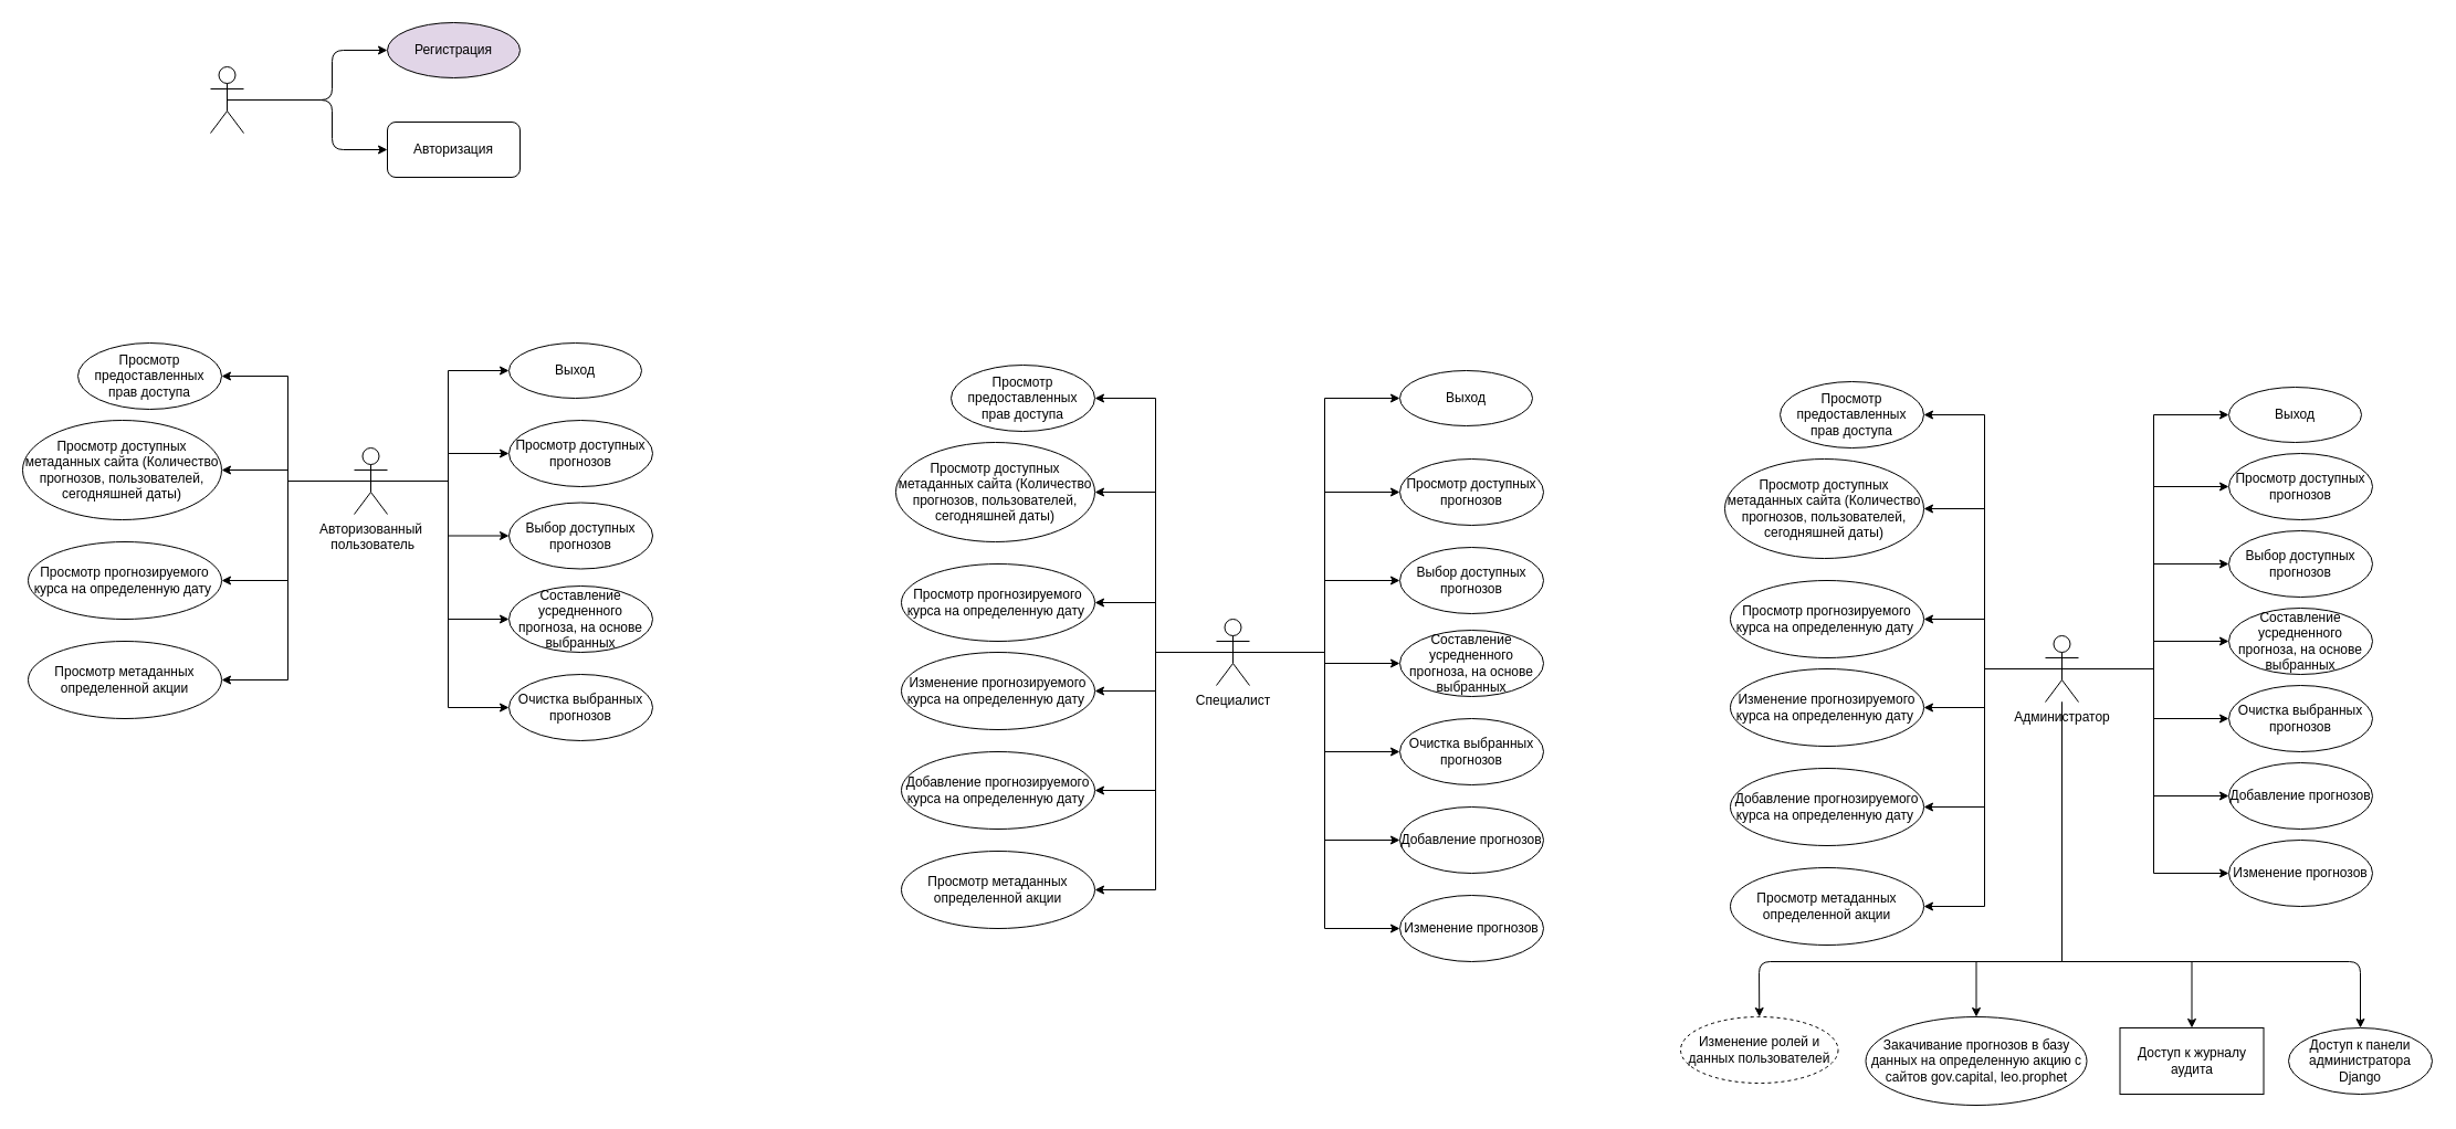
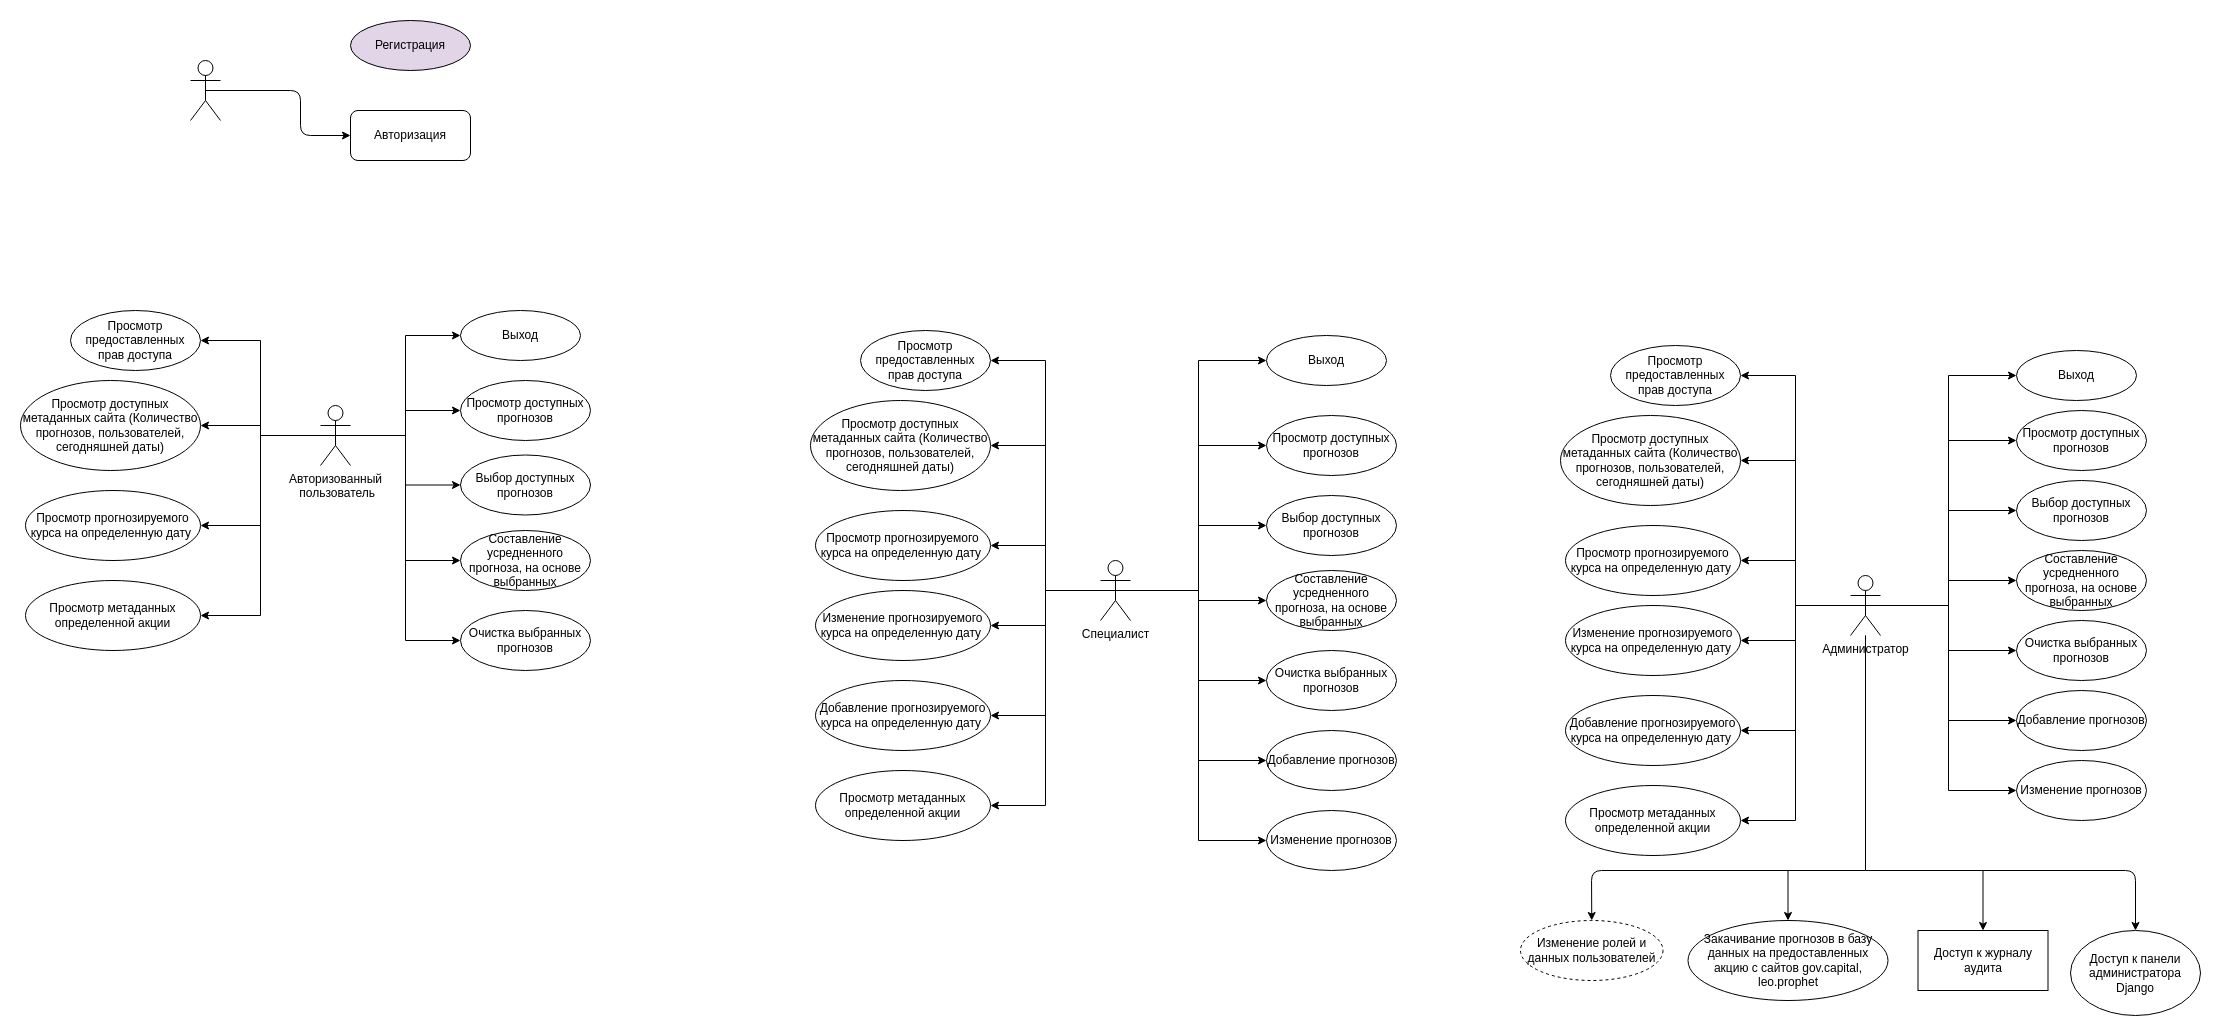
- <mxCell id="5" value="" style="endArrow=classic;html=1;exitX=0.5;exitY=0.5;exitDx=0;exitDy=0;exitPerimeter=0;entryX=0;entryY=0.5;entryDx=0;entryDy=0;strokeColor=#000000;" parent="1" source="2" target="4" edge="1"><mxGeometry width="50" height="50" relative="1" as="geometry"><mxPoint x="300" y="130" as="sourcePoint" /><mxPoint x="350" y="80" as="targetPoint" /><Array as="points"><mxPoint x="300" y="90" /><mxPoint x="300" y="45" /></Array></mxGeometry></mxCell>
- <mxCell id="83" value="Закачивание прогнозов в базу данных на определенную акцию с сайтов gov.capital, leo.prophet" style="ellipse;whiteSpace=wrap;html=1;" parent="1" vertex="1"><mxGeometry x="1687.5" y="920" width="200" height="80" as="geometry" /></mxCell>
+ <mxCell id="83" value="Закачивание прогнозов в базу данных на предоставленных акцию с сайтов gov.capital, leo.prophet" style="ellipse;whiteSpace=wrap;html=1;" parent="1" vertex="1"><mxGeometry x="1687.5" y="920" width="200" height="80" as="geometry" /></mxCell>
- <mxCell id="85" value="Доступ к панели администратора Django" style="ellipse;whiteSpace=wrap;html=1;" parent="1" vertex="1"><mxGeometry x="2070" y="930" width="130" height="60" as="geometry" /></mxCell>
+ <mxCell id="85" value="Доступ к панели администратора Django" style="ellipse;whiteSpace=wrap;html=1;" parent="1" vertex="1"><mxGeometry x="2070" y="930" width="130" height="85" as="geometry" /></mxCell>
